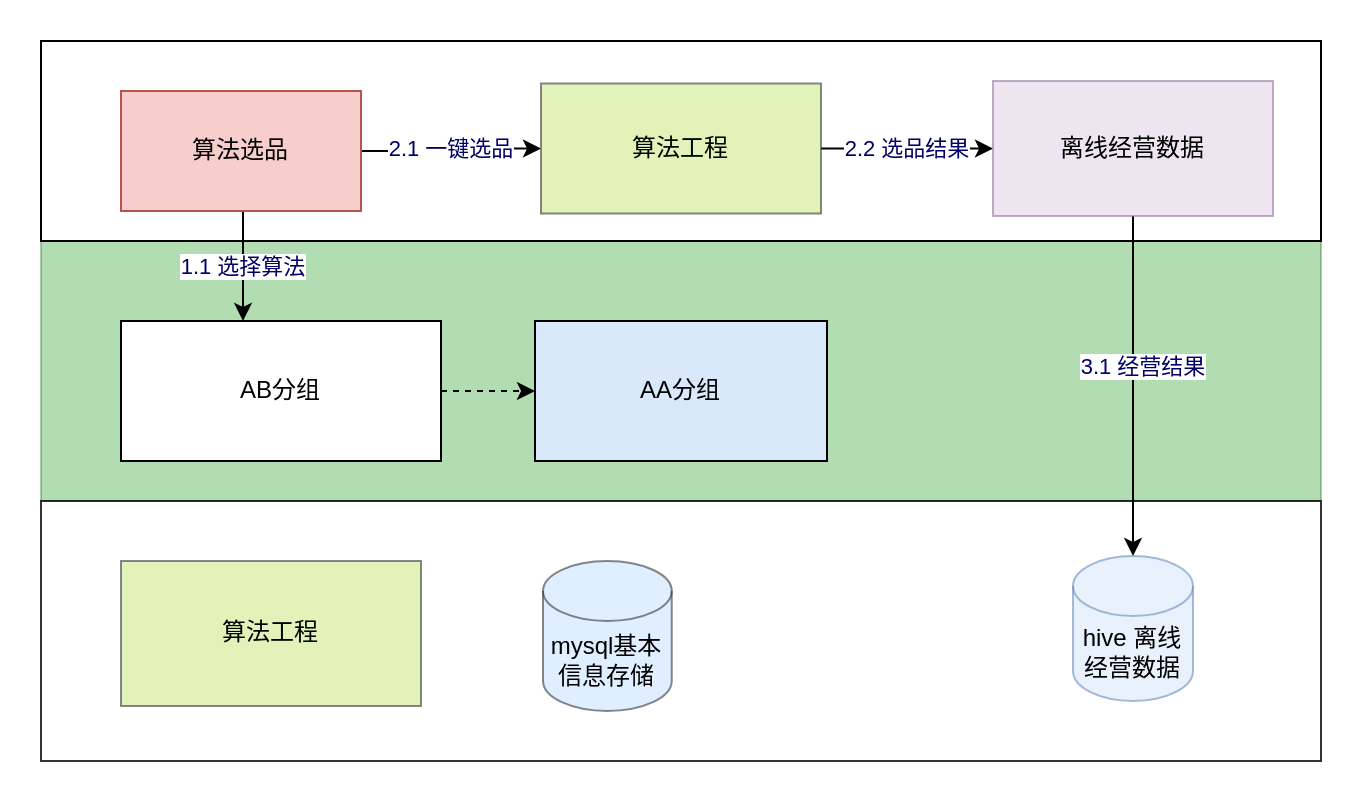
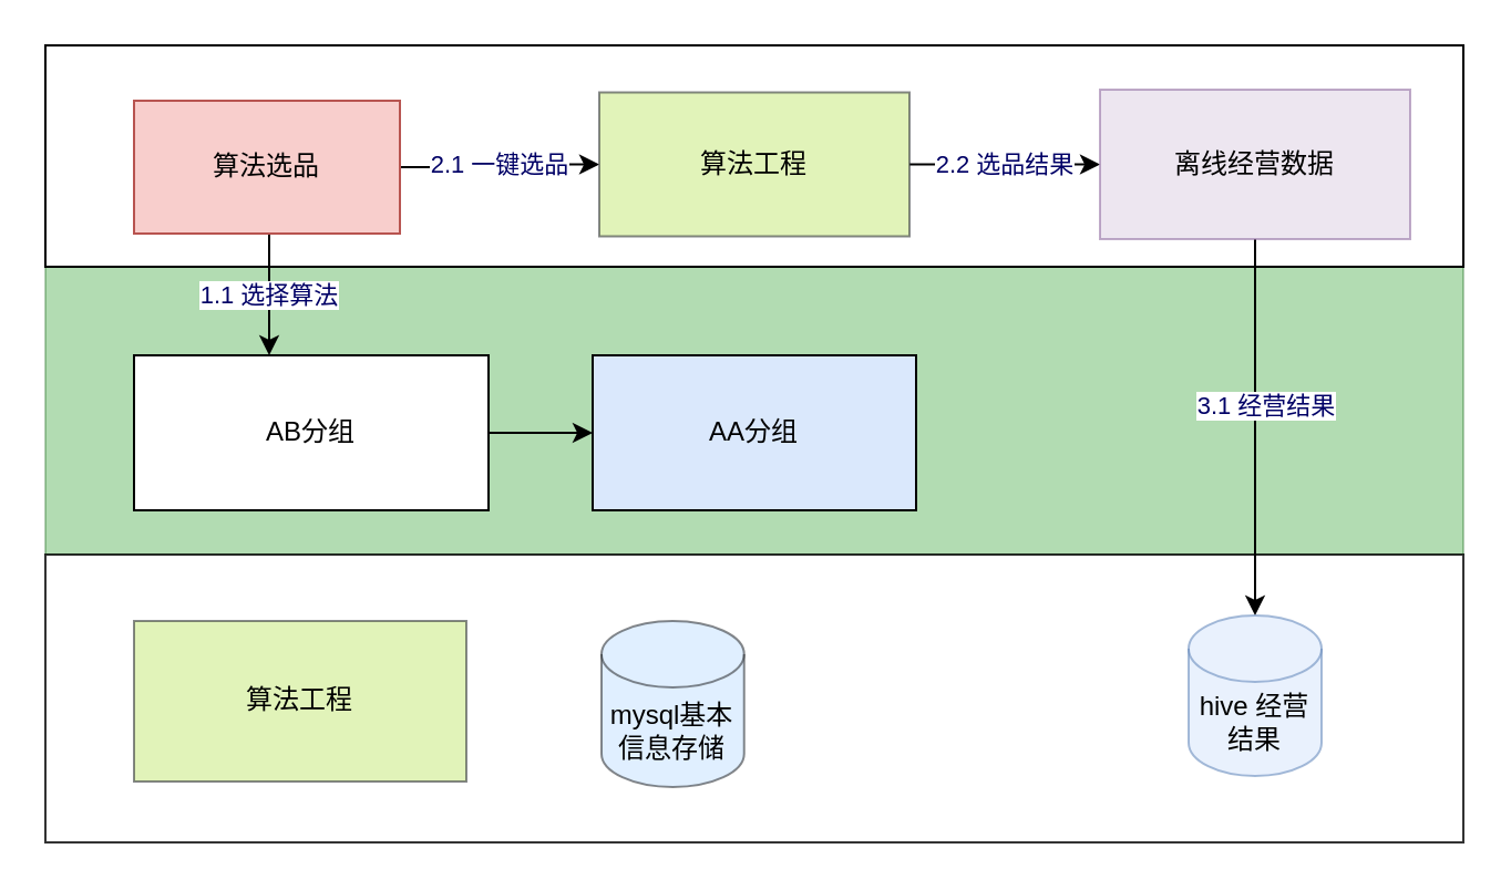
- <mxCell id="8" style="edgeStyle=orthogonalEdgeStyle;rounded=0;orthogonalLoop=1;jettySize=auto;html=1;fontColor=#000066;dashed=1;" edge="1" parent="1" source="9" target="10"><mxGeometry relative="1" as="geometry" /></mxCell>
+ <mxCell id="8" style="edgeStyle=orthogonalEdgeStyle;rounded=0;orthogonalLoop=1;jettySize=auto;html=1;fontColor=#000066;" edge="1" parent="1" source="9" target="10"><mxGeometry relative="1" as="geometry" /></mxCell>
- <mxCell id="18" value="hive 离线经营数据" style="shape=cylinder3;whiteSpace=wrap;html=1;boundedLbl=1;backgroundOutline=1;size=15;opacity=60;fillColor=#dae8fc;strokeColor=#6c8ebf;" vertex="1" parent="1"><mxGeometry x="536" y="277.5" width="60" height="72.5" as="geometry" /></mxCell>
+ <mxCell id="18" value="hive 经营结果" style="shape=cylinder3;whiteSpace=wrap;html=1;boundedLbl=1;backgroundOutline=1;size=15;opacity=60;fillColor=#dae8fc;strokeColor=#6c8ebf;" vertex="1" parent="1"><mxGeometry x="536" y="277.5" width="60" height="72.5" as="geometry" /></mxCell>
